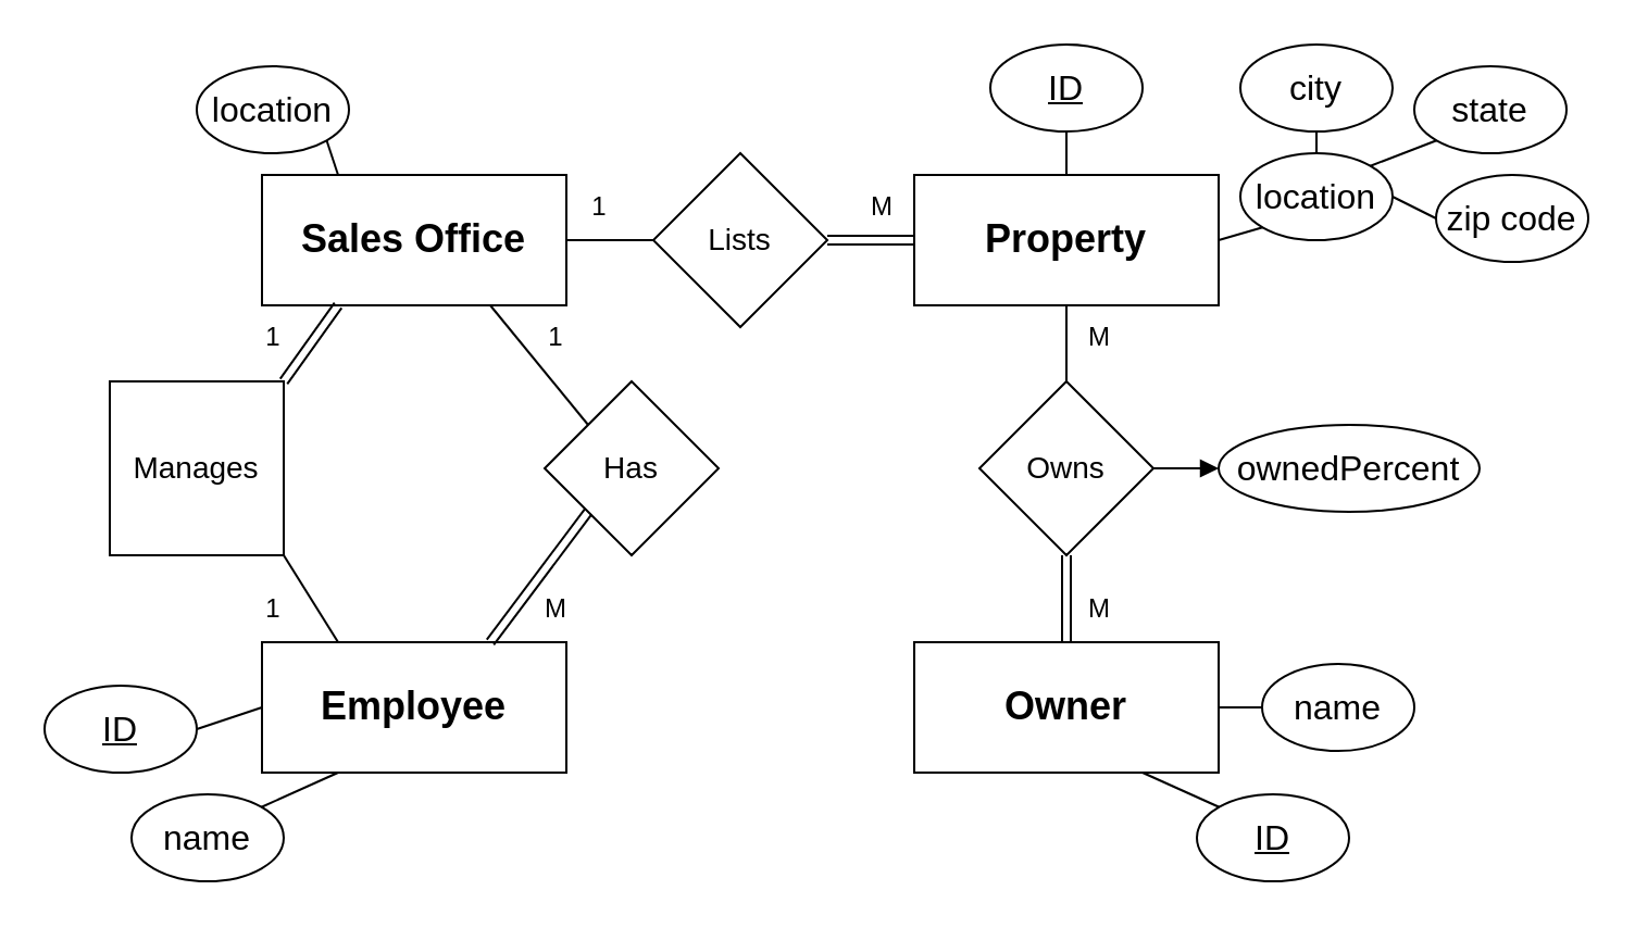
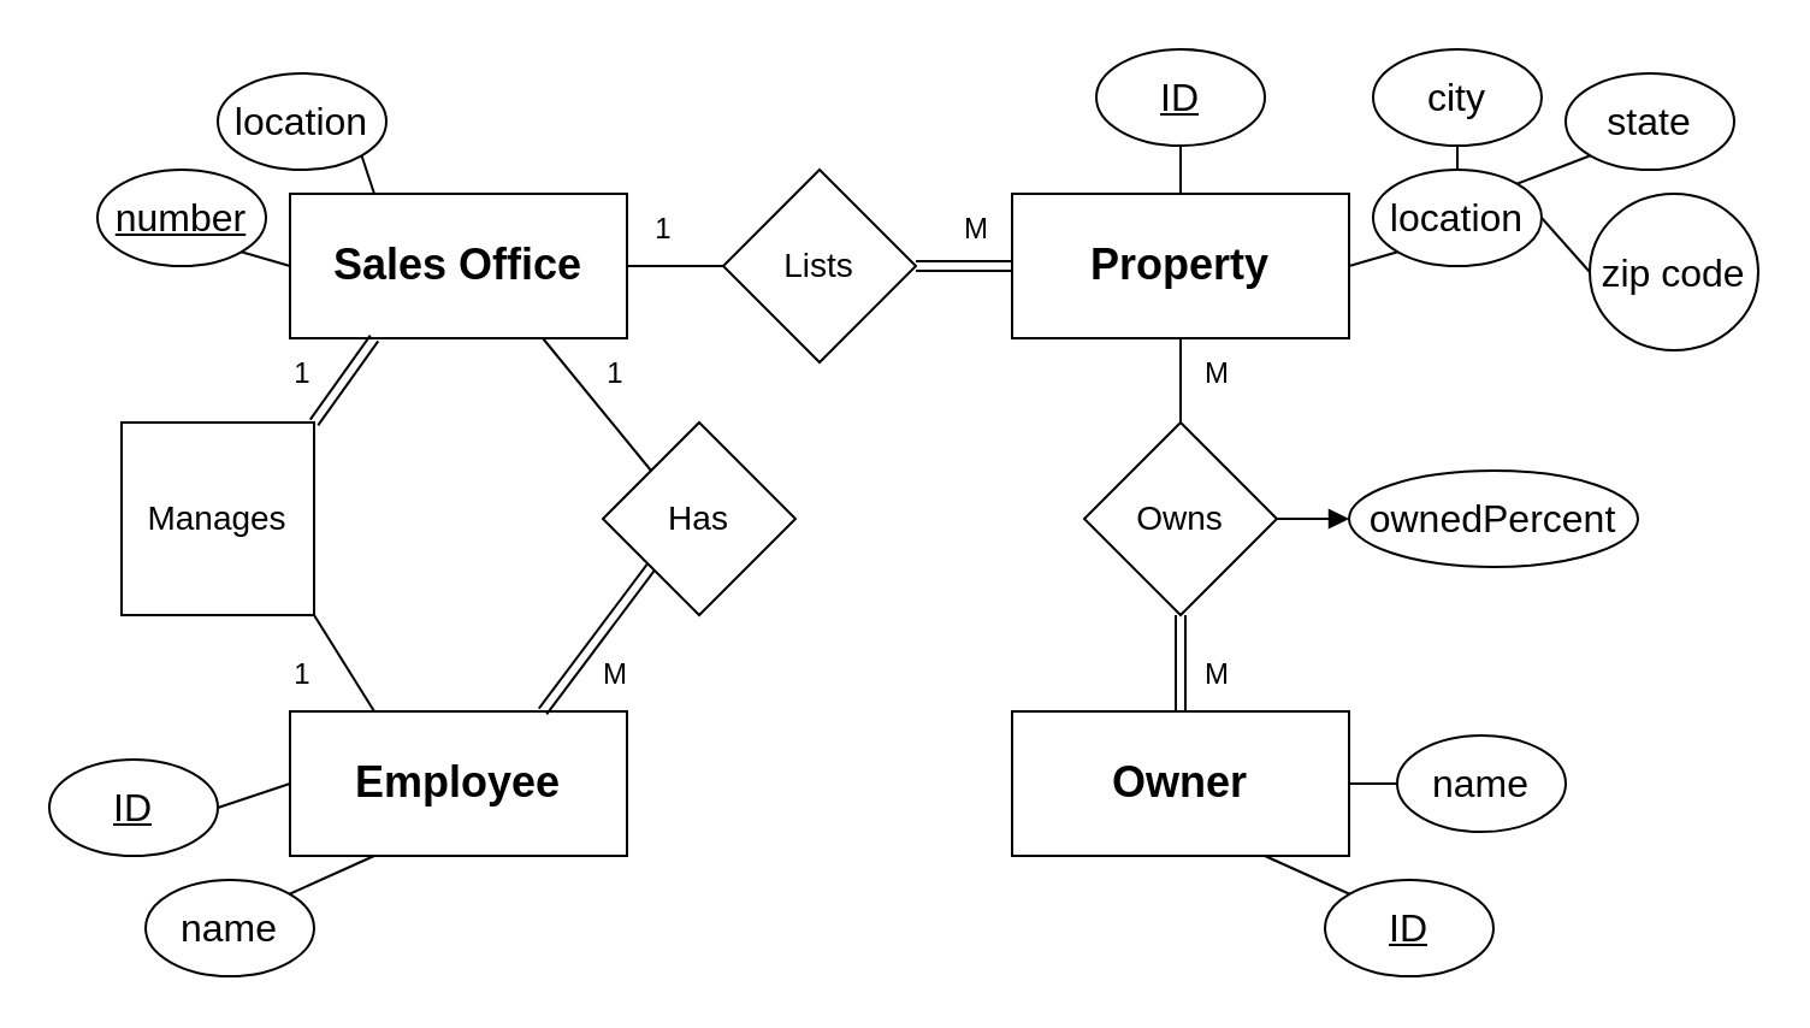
+ <mxCell id="4" value="number" style="ellipse;whiteSpace=wrap;html=1;fontSize=16;fontStyle=4" parent="1" vertex="1"><mxGeometry x="40" y="70" width="70" height="40" as="geometry" /></mxCell>
- <mxCell id="14" value="zip code" style="ellipse;whiteSpace=wrap;html=1;fontSize=16;fontStyle=0" parent="1" vertex="1"><mxGeometry x="660" y="80" width="70" height="40" as="geometry" /></mxCell>
+ <mxCell id="14" value="zip code" style="ellipse;whiteSpace=wrap;html=1;fontSize=16;fontStyle=0" parent="1" vertex="1"><mxGeometry x="660" y="80" width="70" height="65" as="geometry" /></mxCell>
+ <mxCell id="24" value="" style="endArrow=none;html=1;rounded=0;exitX=0;exitY=0.5;exitDx=0;exitDy=0;entryX=1;entryY=1;entryDx=0;entryDy=0;" parent="1" source="2" target="4" edge="1"><mxGeometry width="50" height="50" relative="1" as="geometry"><mxPoint x="120" y="120" as="sourcePoint" /><mxPoint x="170" y="70" as="targetPoint" /></mxGeometry></mxCell>
